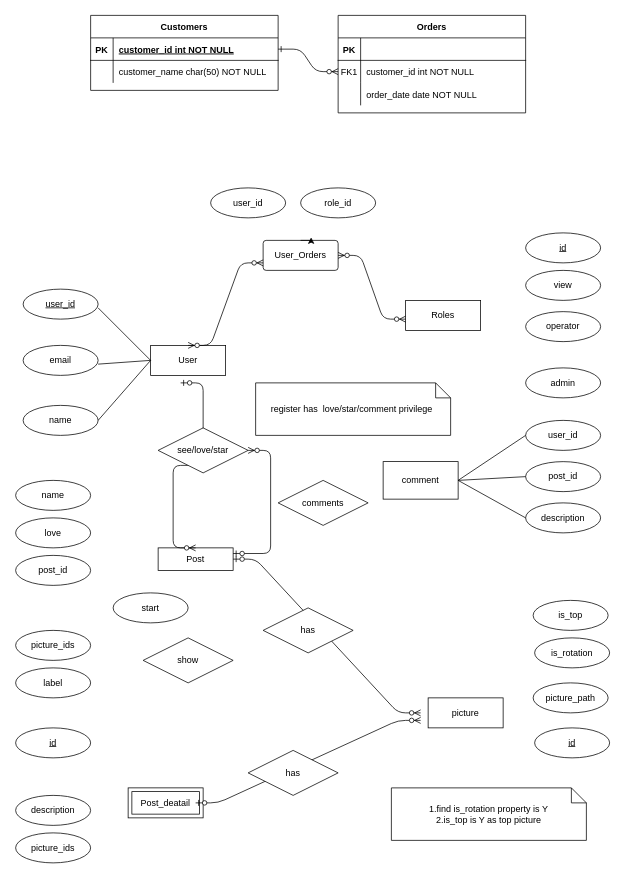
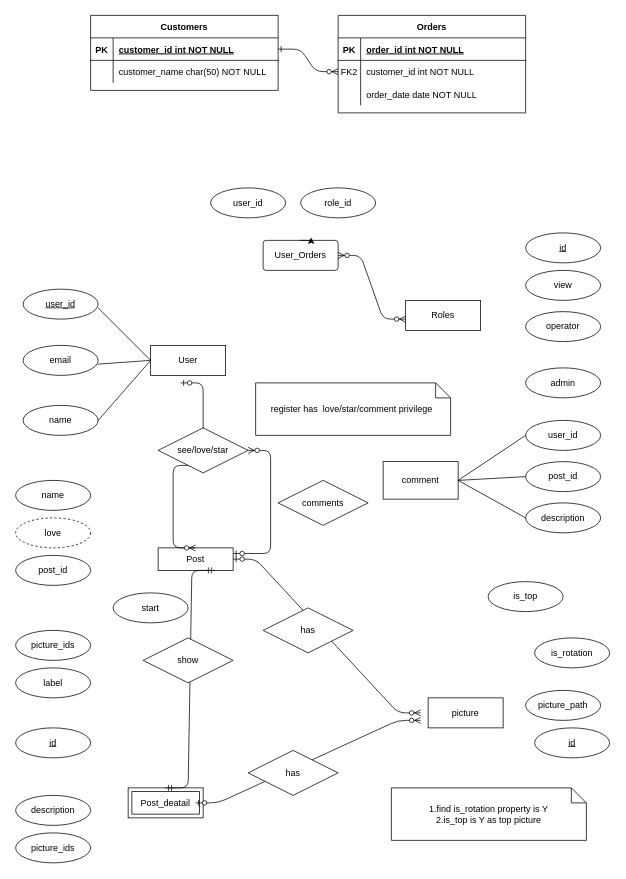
+ <mxCell id="6" value="order_id int NOT NULL " style="shape=partialRectangle;overflow=hidden;connectable=0;fillColor=none;top=0;left=0;bottom=0;right=0;align=left;spacingLeft=6;fontStyle=5;" parent="4" vertex="1"><mxGeometry x="30" width="220" height="30" as="geometry" /></mxCell>
- <mxCell id="8" value="FK1" style="shape=partialRectangle;overflow=hidden;connectable=0;fillColor=none;top=0;left=0;bottom=0;right=0;" parent="7" vertex="1"><mxGeometry width="30" height="30" as="geometry" /></mxCell>
+ <mxCell id="8" value="FK2" style="shape=partialRectangle;overflow=hidden;connectable=0;fillColor=none;top=0;left=0;bottom=0;right=0;" parent="7" vertex="1"><mxGeometry width="30" height="30" as="geometry" /></mxCell>
- <mxCell id="52" value="" style="edgeStyle=entityRelationEdgeStyle;fontSize=12;html=1;endArrow=ERzeroToMany;endFill=1;startArrow=ERzeroToMany;entryX=0;entryY=0.75;entryDx=0;entryDy=0;exitX=0.5;exitY=0;exitDx=0;exitDy=0;" edge="1" parent="1" source="20" target="47"><mxGeometry width="100" height="100" relative="1" as="geometry"><mxPoint x="250" y="450" as="sourcePoint" /><mxPoint x="390" y="370" as="targetPoint" /></mxGeometry></mxCell>
- <mxCell id="38" value="love" style="ellipse;whiteSpace=wrap;html=1;align=center;" vertex="1" parent="1"><mxGeometry x="20" y="690" width="100" height="40" as="geometry" /></mxCell>
+ <mxCell id="38" value="love" style="ellipse;whiteSpace=wrap;html=1;align=center;dashed=1;" vertex="1" parent="1"><mxGeometry x="20" y="690" width="100" height="40" as="geometry" /></mxCell>
- <mxCell id="72" value="is_top" style="ellipse;whiteSpace=wrap;html=1;align=center;" vertex="1" parent="1"><mxGeometry x="710" y="800" width="100" height="40" as="geometry" /></mxCell>
+ <mxCell id="72" value="is_top" style="ellipse;whiteSpace=wrap;html=1;align=center;" vertex="1" parent="1"><mxGeometry x="650" y="775" width="100" height="40" as="geometry" /></mxCell>
- <mxCell id="43" value="picture_path" style="ellipse;whiteSpace=wrap;html=1;align=center;" vertex="1" parent="1"><mxGeometry x="710" y="910" width="100" height="40" as="geometry" /></mxCell>
+ <mxCell id="43" value="picture_path" style="ellipse;whiteSpace=wrap;html=1;align=center;" vertex="1" parent="1"><mxGeometry x="700" y="920" width="100" height="40" as="geometry" /></mxCell>
+ <mxCell id="59" value="" style="edgeStyle=entityRelationEdgeStyle;fontSize=12;html=1;endArrow=ERmandOne;startArrow=ERmandOne;entryX=0.75;entryY=1;entryDx=0;entryDy=0;exitX=0.5;exitY=0;exitDx=0;exitDy=0;" edge="1" parent="1" source="30" target="21"><mxGeometry width="100" height="100" relative="1" as="geometry"><mxPoint x="430" y="840" as="sourcePoint" /><mxPoint x="530" y="740" as="targetPoint" /></mxGeometry></mxCell>
